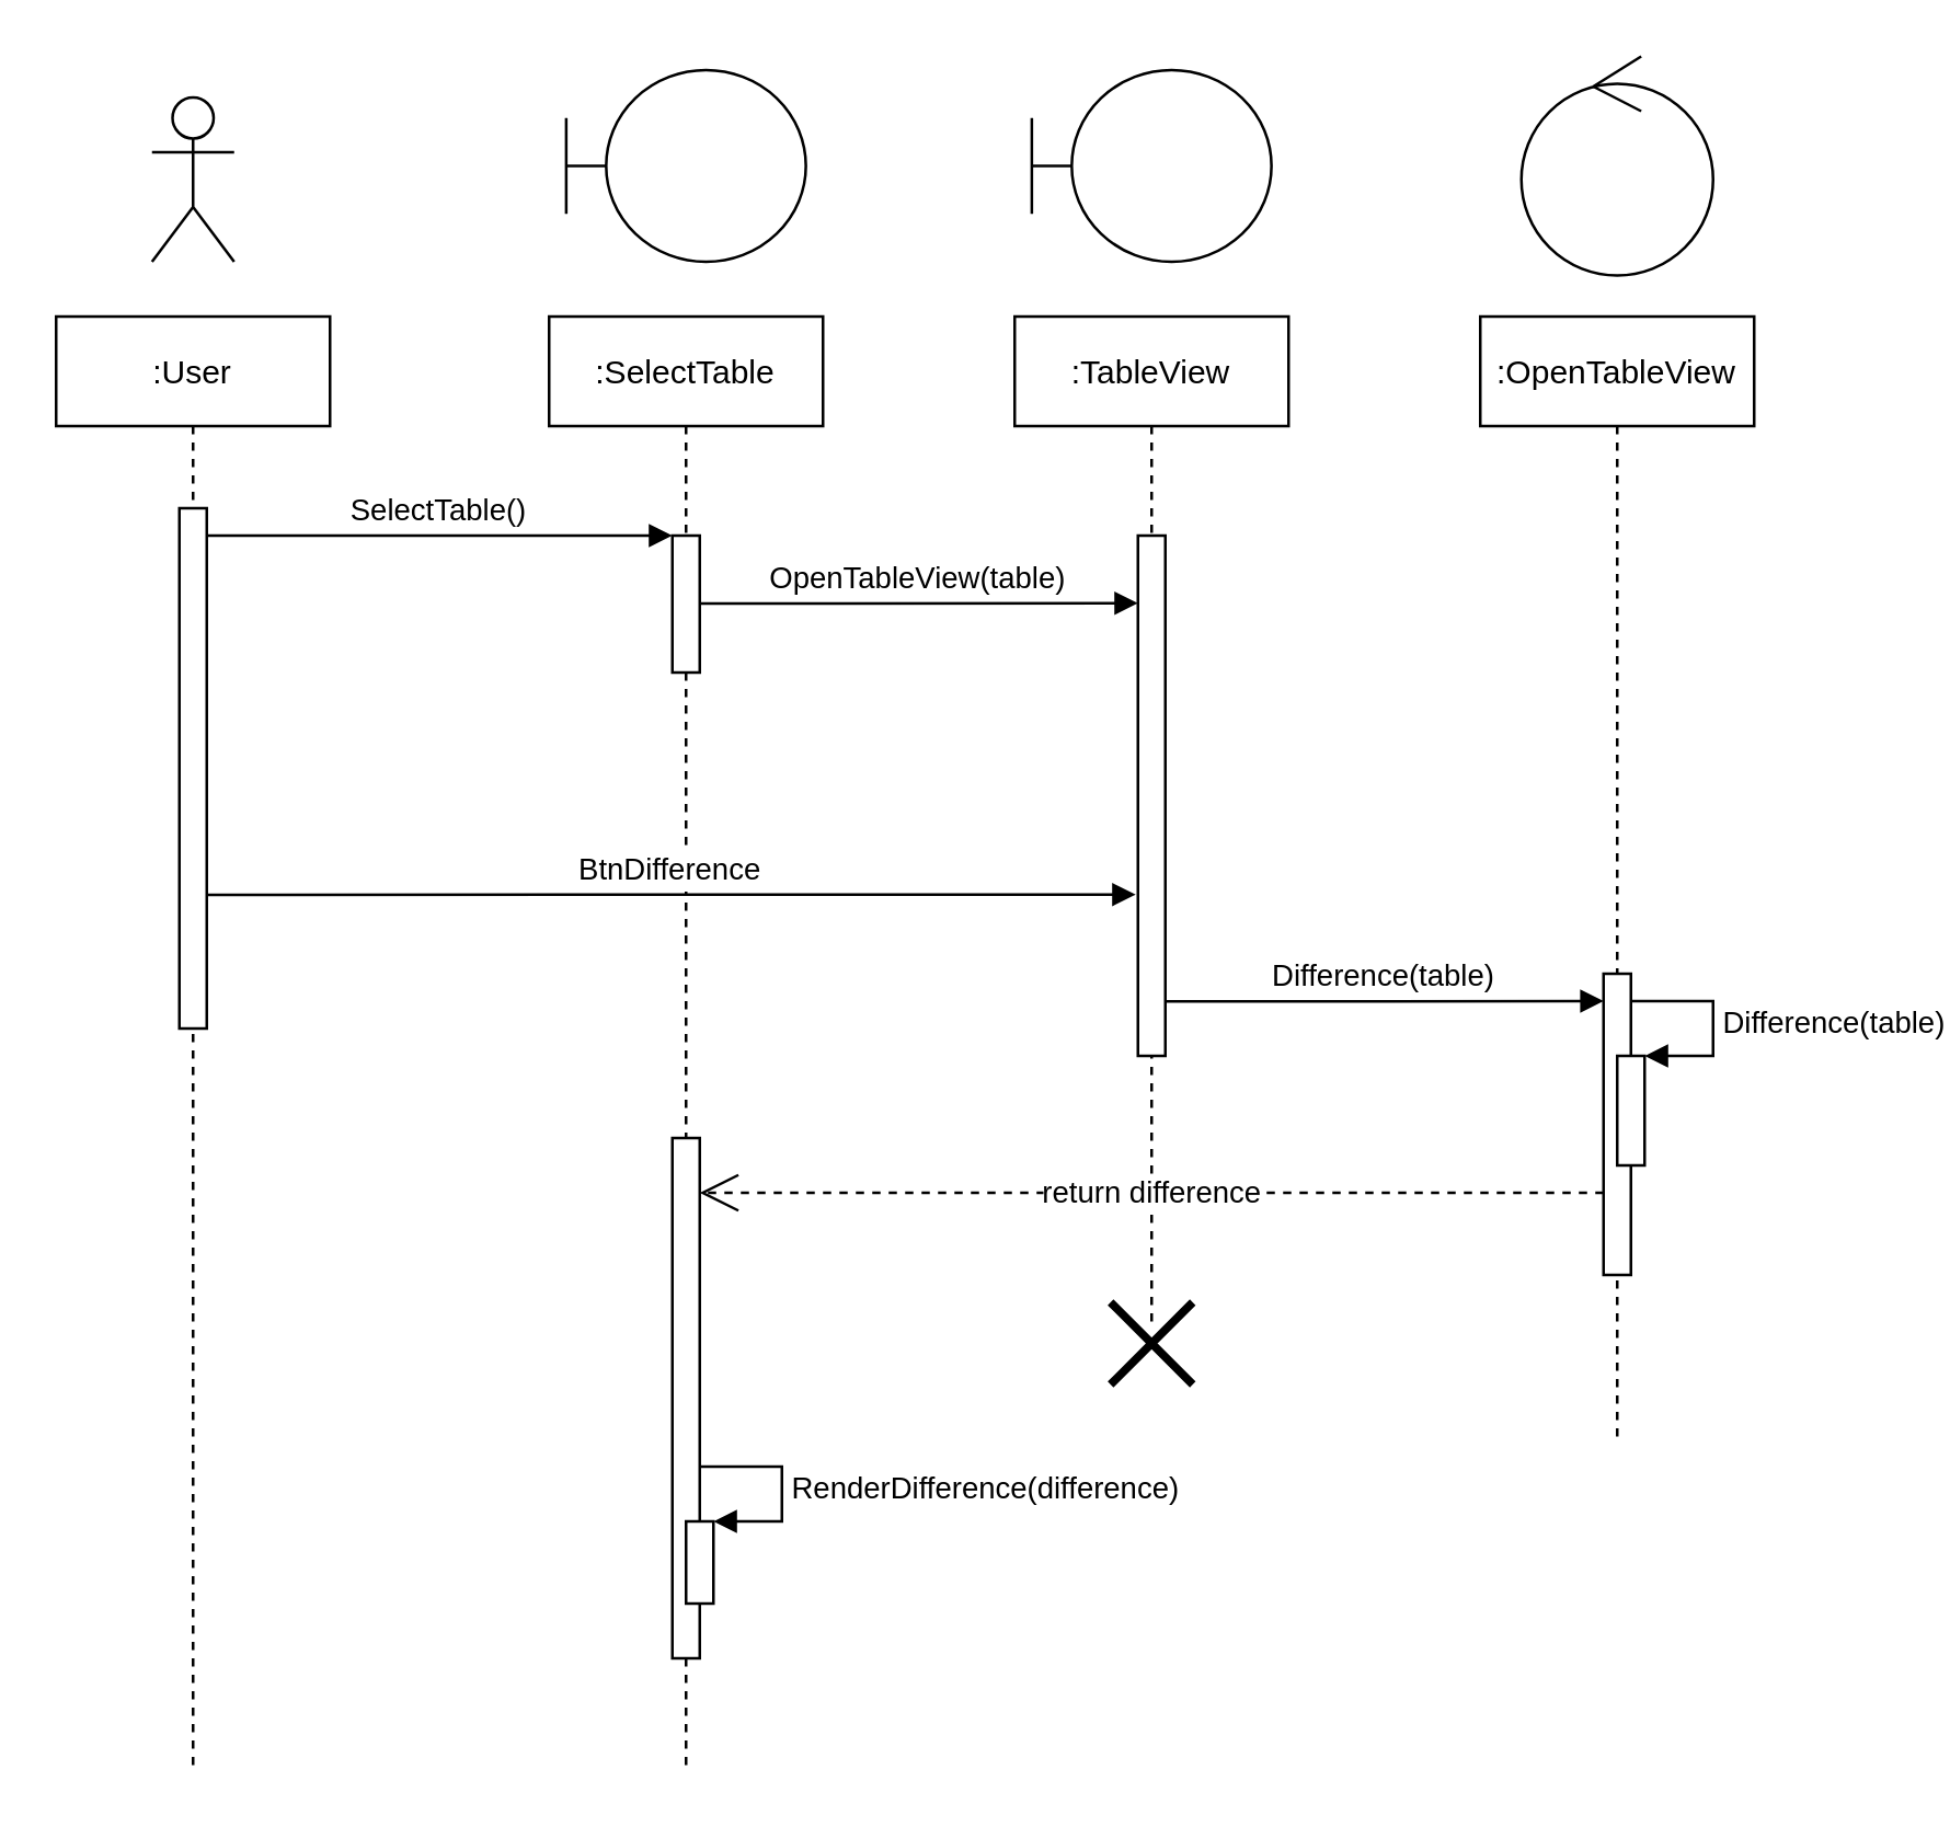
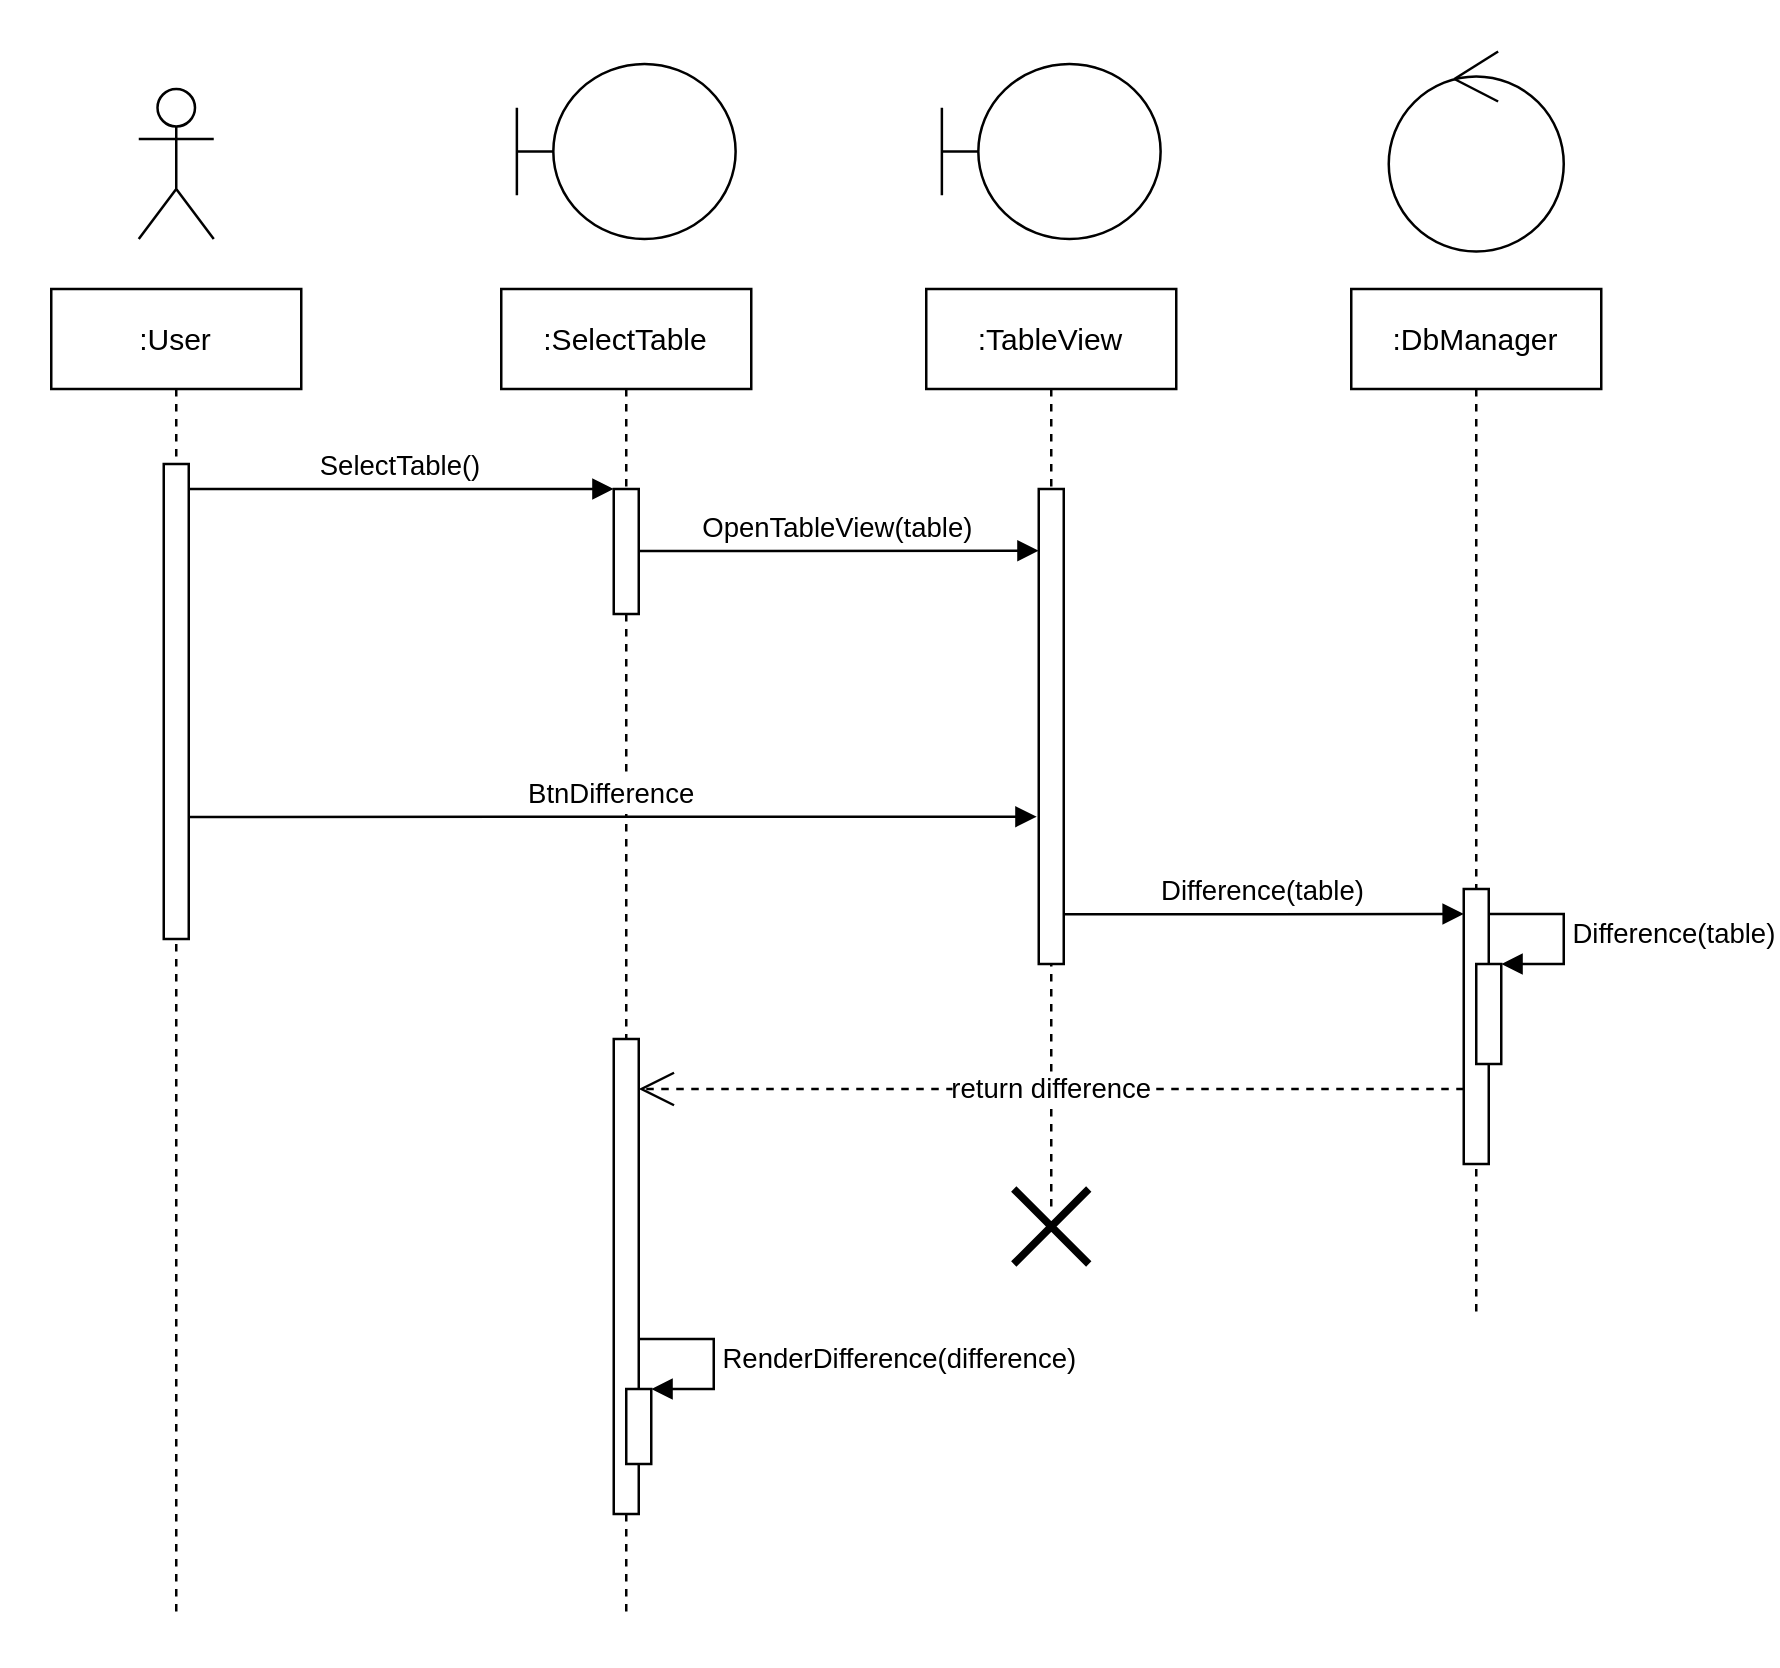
- <mxCell id="15" value=":OpenTableView" style="shape=umlLifeline;perimeter=lifelinePerimeter;container=1;collapsible=0;recursiveResize=0;rounded=0;shadow=0;strokeWidth=1;" vertex="1" parent="1"><mxGeometry x="540" y="115" width="100" height="410" as="geometry" /></mxCell>
+ <mxCell id="15" value=":DbManager" style="shape=umlLifeline;perimeter=lifelinePerimeter;container=1;collapsible=0;recursiveResize=0;rounded=0;shadow=0;strokeWidth=1;" vertex="1" parent="1"><mxGeometry x="540" y="115" width="100" height="410" as="geometry" /></mxCell>
